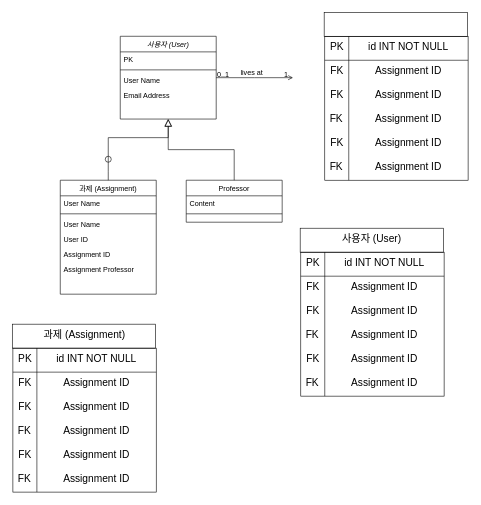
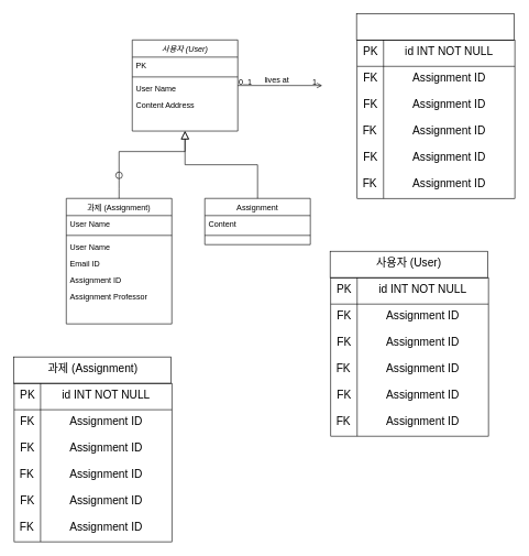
- <mxCell id="6" value="Email Address" style="text;align=left;verticalAlign=top;spacingLeft=4;spacingRight=4;overflow=hidden;rotatable=0;points=[[0,0.5],[1,0.5]];portConstraint=eastwest;rounded=0;shadow=0;html=0;" vertex="1" parent="2"><mxGeometry y="86" width="160" height="26" as="geometry" /></mxCell>
+ <mxCell id="6" value="Content Address" style="text;align=left;verticalAlign=top;spacingLeft=4;spacingRight=4;overflow=hidden;rotatable=0;points=[[0,0.5],[1,0.5]];portConstraint=eastwest;rounded=0;shadow=0;html=0;" vertex="1" parent="2"><mxGeometry y="86" width="160" height="26" as="geometry" /></mxCell>
- <mxCell id="15" value="Professor" style="swimlane;fontStyle=0;align=center;verticalAlign=top;childLayout=stackLayout;horizontal=1;startSize=26;horizontalStack=0;resizeParent=1;resizeLast=0;collapsible=1;marginBottom=0;rounded=0;shadow=0;strokeWidth=1;" parent="1" vertex="1"><mxGeometry x="310" y="300" width="160" height="70" as="geometry"><mxRectangle x="340" y="380" width="170" height="26" as="alternateBounds" /></mxGeometry></mxCell>
+ <mxCell id="15" value="Assignment" style="swimlane;fontStyle=0;align=center;verticalAlign=top;childLayout=stackLayout;horizontal=1;startSize=26;horizontalStack=0;resizeParent=1;resizeLast=0;collapsible=1;marginBottom=0;rounded=0;shadow=0;strokeWidth=1;" parent="1" vertex="1"><mxGeometry x="310" y="300" width="160" height="70" as="geometry"><mxRectangle x="340" y="380" width="170" height="26" as="alternateBounds" /></mxGeometry></mxCell>
- <mxCell id="11" value="User ID&#10;" style="text;align=left;verticalAlign=top;spacingLeft=4;spacingRight=4;overflow=hidden;rotatable=0;points=[[0,0.5],[1,0.5]];portConstraint=eastwest;rounded=0;shadow=0;html=0;" parent="7" vertex="1"><mxGeometry y="86" width="160" height="24" as="geometry" /></mxCell>
+ <mxCell id="11" value="Email ID&#10;" style="text;align=left;verticalAlign=top;spacingLeft=4;spacingRight=4;overflow=hidden;rotatable=0;points=[[0,0.5],[1,0.5]];portConstraint=eastwest;rounded=0;shadow=0;html=0;" parent="7" vertex="1"><mxGeometry y="86" width="160" height="24" as="geometry" /></mxCell>
